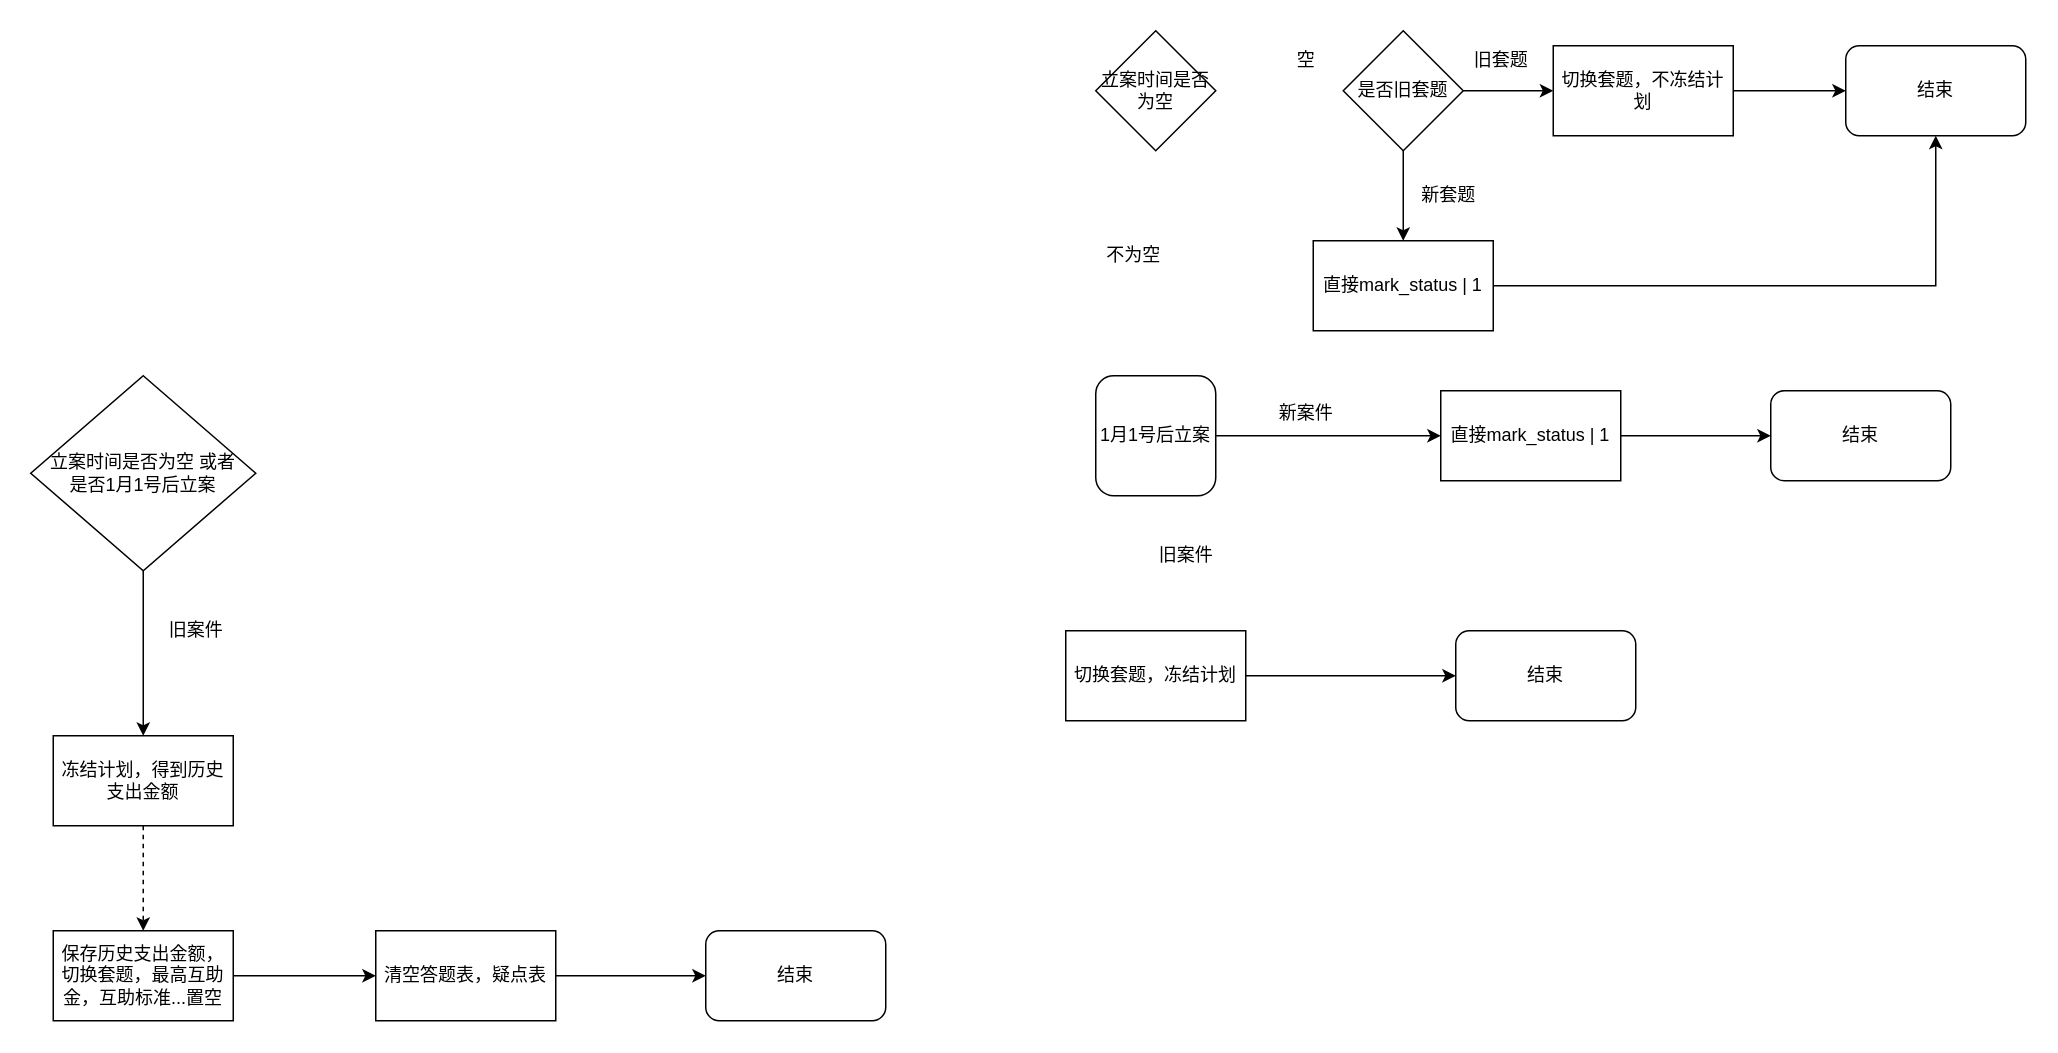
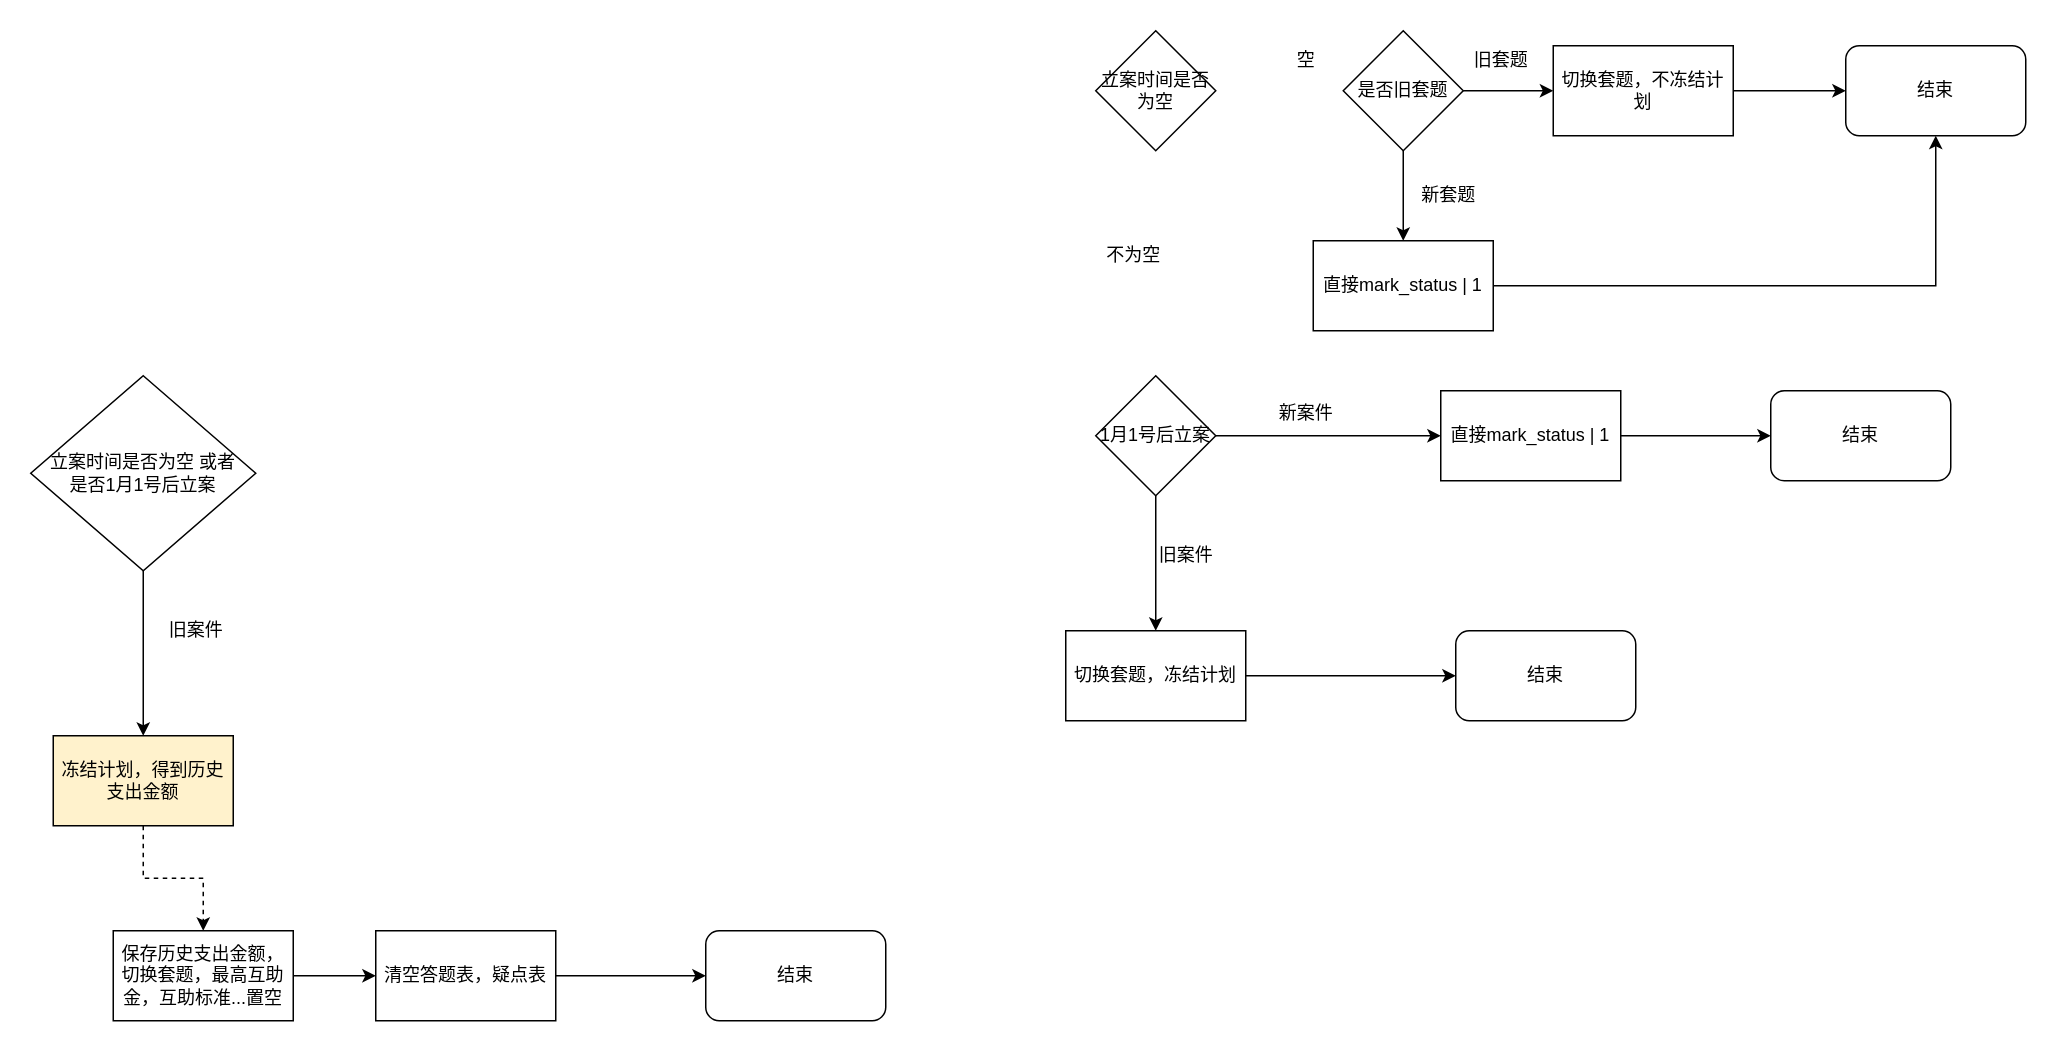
- <mxCell id="18" value="1月1号后立案" style="whiteSpace=wrap;html=1;rounded=1;" vertex="1" parent="1"><mxGeometry x="730" y="250" width="80" height="80" as="geometry" /></mxCell>
+ <mxCell id="18" value="1月1号后立案" style="rhombus;whiteSpace=wrap;html=1;" vertex="1" parent="1"><mxGeometry x="730" y="250" width="80" height="80" as="geometry" /></mxCell>
+ <mxCell id="17" value="" style="edgeStyle=orthogonalEdgeStyle;rounded=0;orthogonalLoop=1;jettySize=auto;html=1;" edge="1" parent="1" source="18" target="20"><mxGeometry relative="1" as="geometry" /></mxCell>
- <mxCell id="9" value="冻结计划，得到历史支出金额" style="rounded=0;whiteSpace=wrap;html=1;" vertex="1" parent="1"><mxGeometry x="35" y="490" width="120" height="60" as="geometry" /></mxCell>
+ <mxCell id="9" value="冻结计划，得到历史支出金额" style="rounded=0;whiteSpace=wrap;html=1;fillColor=#fff2cc;" vertex="1" parent="1"><mxGeometry x="35" y="490" width="120" height="60" as="geometry" /></mxCell>
- <mxCell id="12" value="&lt;div&gt;保存历史支出金额，&lt;/div&gt;&lt;div&gt;切换套题，最高互助金，互助标准...置空&lt;/div&gt;" style="rounded=0;whiteSpace=wrap;html=1;" vertex="1" parent="1"><mxGeometry x="35" y="620" width="120" height="60" as="geometry" /></mxCell>
+ <mxCell id="12" value="&lt;div&gt;保存历史支出金额，&lt;/div&gt;&lt;div&gt;切换套题，最高互助金，互助标准...置空&lt;/div&gt;" style="rounded=0;whiteSpace=wrap;html=1;" vertex="1" parent="1"><mxGeometry x="75" y="620" width="120" height="60" as="geometry" /></mxCell>
